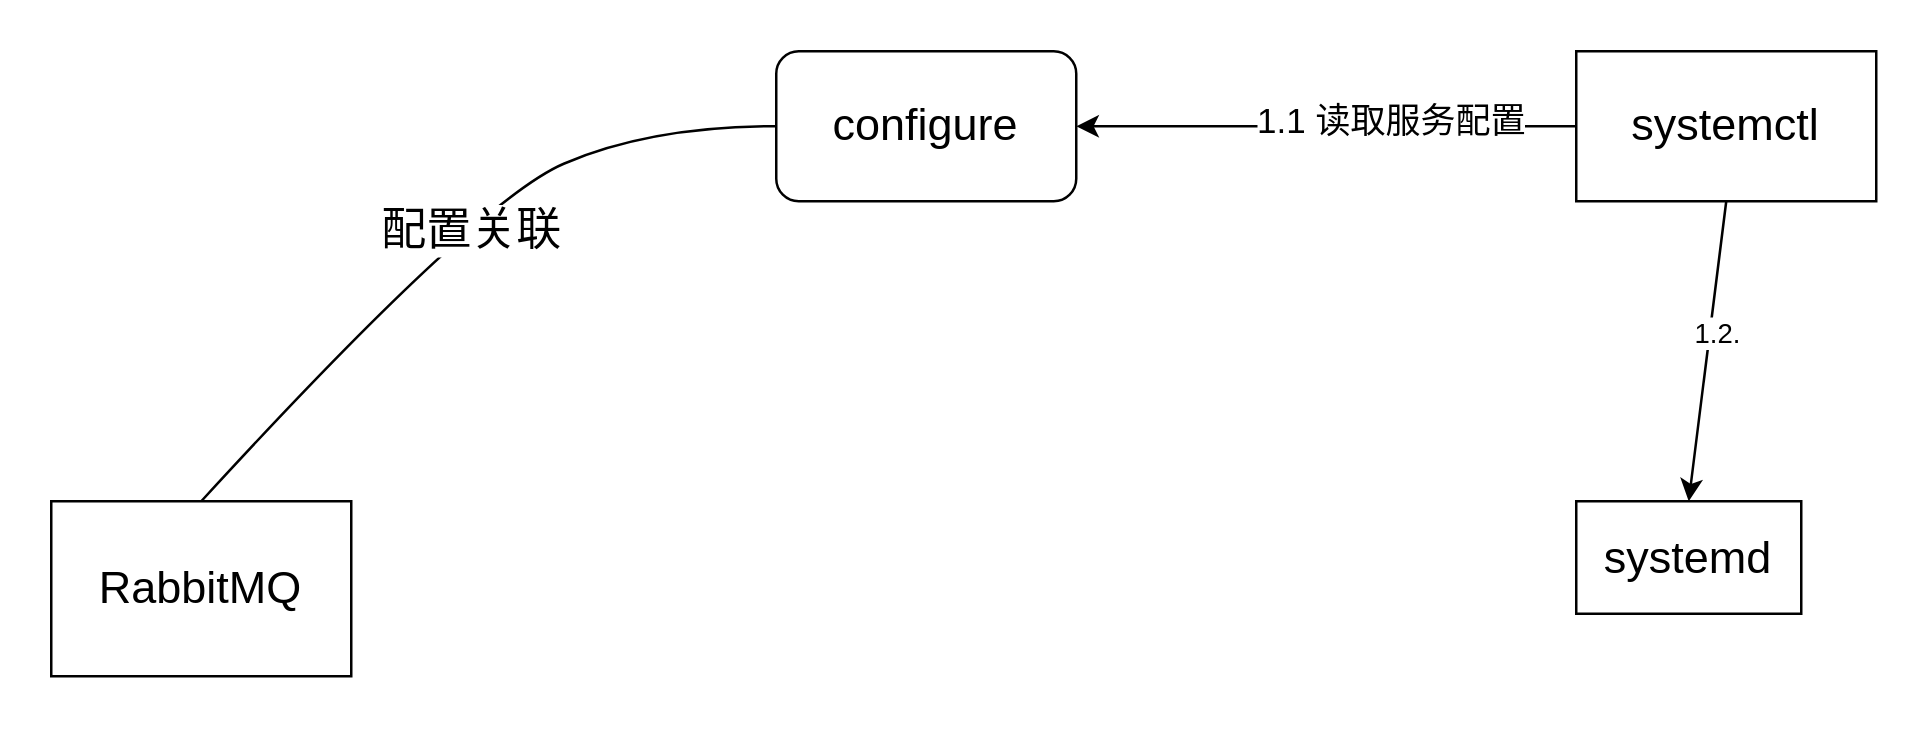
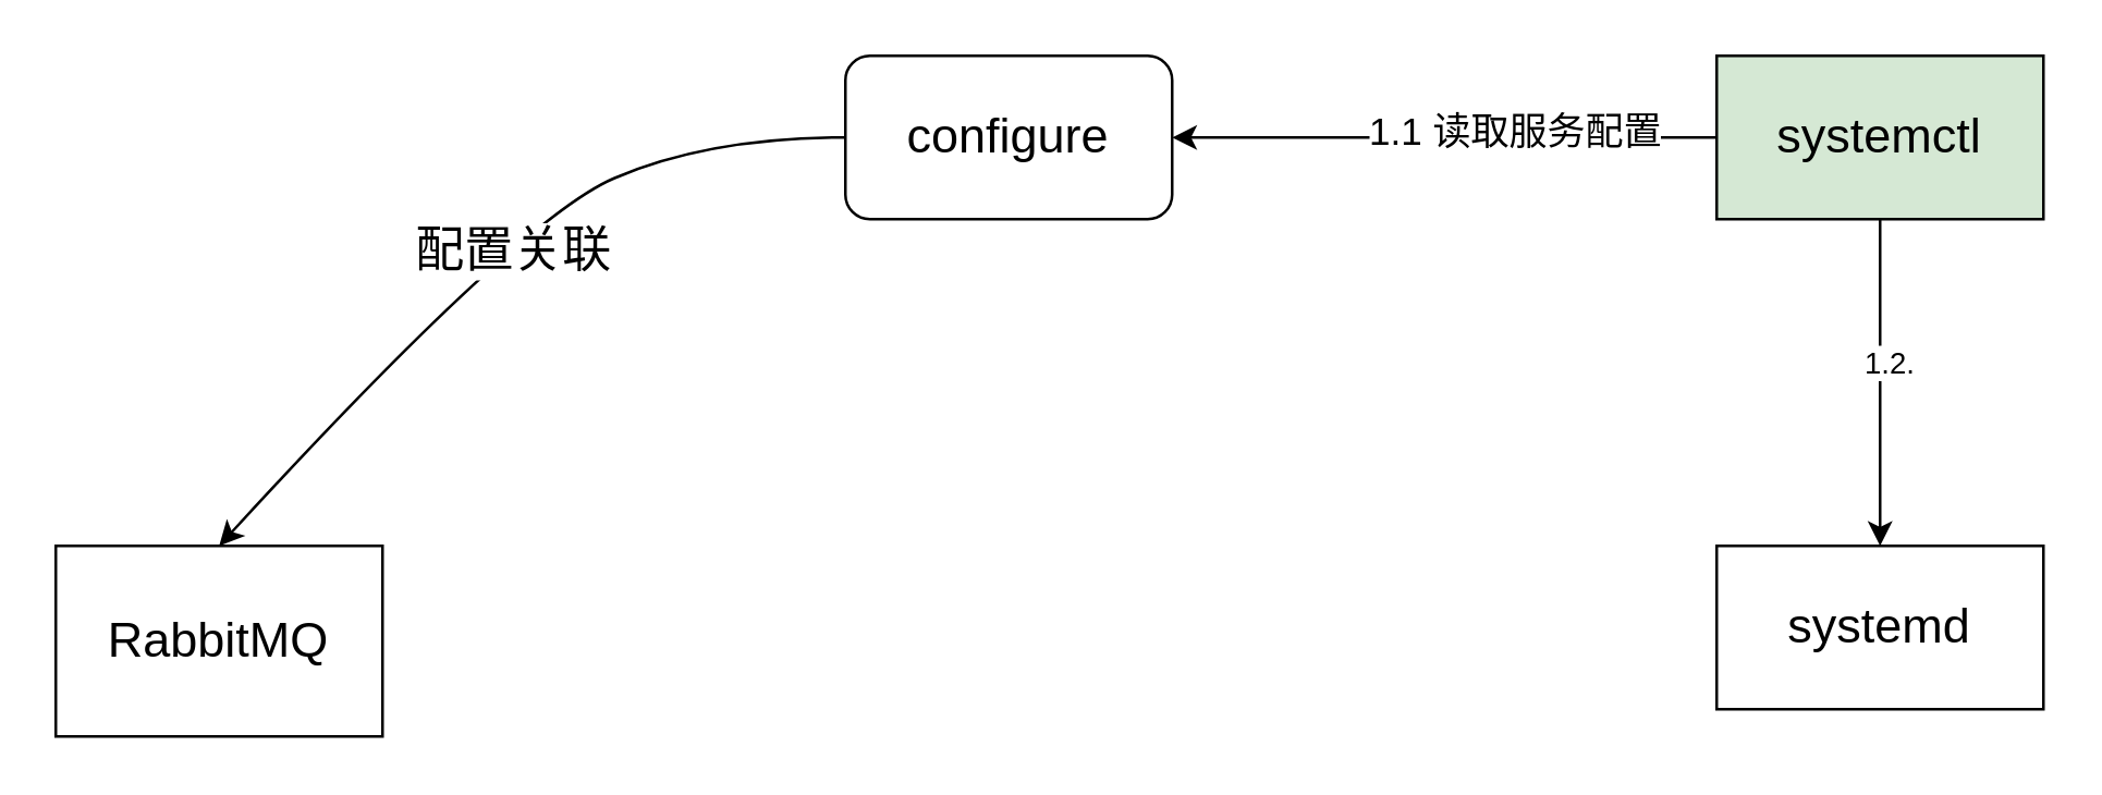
- <mxCell id="2" value="&lt;font style=&quot;font-size: 18px;&quot;&gt;systemctl&lt;/font&gt;" style="rounded=0;whiteSpace=wrap;html=1;" vertex="1" parent="1"><mxGeometry x="630" y="20" width="120" height="60" as="geometry" /></mxCell>
+ <mxCell id="2" value="&lt;font style=&quot;font-size: 18px;&quot;&gt;systemctl&lt;/font&gt;" style="rounded=0;whiteSpace=wrap;html=1;fillColor=#d5e8d4;" vertex="1" parent="1"><mxGeometry x="630" y="20" width="120" height="60" as="geometry" /></mxCell>
- <mxCell id="6" value="" style="curved=1;endArrow=none;html=1;rounded=0;exitX=0;exitY=0.5;exitDx=0;exitDy=0;entryX=0.5;entryY=0;entryDx=0;entryDy=0;" edge="1" parent="1" source="5" target="4"><mxGeometry width="50" height="50" relative="1" as="geometry"><mxPoint x="190" y="80" as="sourcePoint" /><mxPoint x="240" y="30" as="targetPoint" /><Array as="points"><mxPoint x="260" y="50" /><mxPoint x="190" y="80" /></Array></mxGeometry></mxCell>
+ <mxCell id="6" value="" style="curved=1;endArrow=classic;html=1;rounded=0;exitX=0;exitY=0.5;exitDx=0;exitDy=0;entryX=0.5;entryY=0;entryDx=0;entryDy=0;" edge="1" parent="1" source="5" target="4"><mxGeometry width="50" height="50" relative="1" as="geometry"><mxPoint x="190" y="80" as="sourcePoint" /><mxPoint x="240" y="30" as="targetPoint" /><Array as="points"><mxPoint x="260" y="50" /><mxPoint x="190" y="80" /></Array></mxGeometry></mxCell>
- <mxCell id="3" value="&lt;font style=&quot;font-size: 18px;&quot;&gt;systemd&lt;/font&gt;" style="rounded=0;whiteSpace=wrap;html=1;" vertex="1" parent="1"><mxGeometry x="630" y="200" width="90" height="45" as="geometry" /></mxCell>
+ <mxCell id="3" value="&lt;font style=&quot;font-size: 18px;&quot;&gt;systemd&lt;/font&gt;" style="rounded=0;whiteSpace=wrap;html=1;" vertex="1" parent="1"><mxGeometry x="630" y="200" width="120" height="60" as="geometry" /></mxCell>
